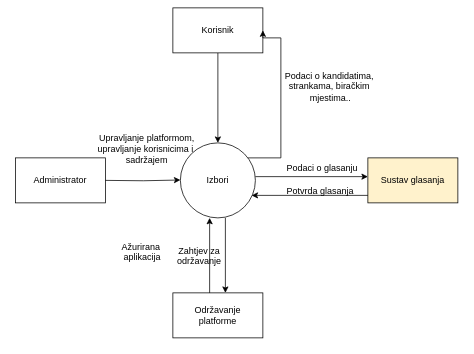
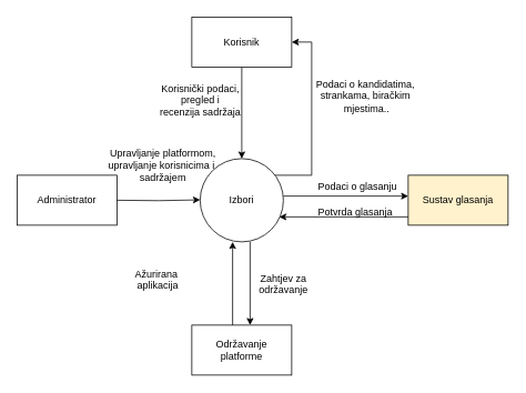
- <mxCell id="4" value="Korisnik" style="rounded=0;whiteSpace=wrap;html=1;" parent="1" vertex="1"><mxGeometry x="230" y="10" width="120" height="60" as="geometry" /></mxCell>
+ <mxCell id="4" value="Korisnik" style="rounded=0;whiteSpace=wrap;html=1;" parent="1" vertex="1"><mxGeometry x="230" y="20" width="120" height="60" as="geometry" /></mxCell>
+ <mxCell id="5" value="Korisnički podaci,&lt;br&gt;pregled i &lt;br&gt;recenzija sadržaja" style="text;html=1;align=center;verticalAlign=middle;resizable=0;points=[];autosize=1;strokeColor=none;fillColor=none;" parent="1" vertex="1"><mxGeometry x="180" y="90" width="120" height="60" as="geometry" /></mxCell>
- <mxCell id="15" value="&lt;div style=&quot;text-align: center;&quot;&gt;Zahtjev za održavanje&lt;/div&gt;" style="text;whiteSpace=wrap;html=1;" parent="1" vertex="1"><mxGeometry x="234" y="320" width="60" height="40" as="geometry" /></mxCell>
+ <mxCell id="15" value="&lt;div style=&quot;text-align: center;&quot;&gt;Zahtjev za održavanje&lt;/div&gt;" style="text;whiteSpace=wrap;html=1;" parent="1" vertex="1"><mxGeometry x="309" y="320" width="60" height="40" as="geometry" /></mxCell>
